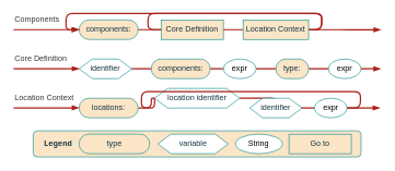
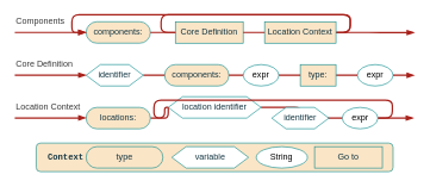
- <mxCell id="26" value="&lt;p&gt;type:&lt;/p&gt;" style="rounded=1;whiteSpace=wrap;html=1;arcSize=50;fontStyle=0;fillColor=#FAE5C7;strokeColor=#0F8B8D;labelBackgroundColor=none;fontColor=#143642;" parent="8" vertex="1"><mxGeometry x="400" y="70" width="50" height="30" as="geometry" /></mxCell>
+ <mxCell id="26" value="&lt;p&gt;type:&lt;/p&gt;" style="whiteSpace=wrap;html=1;arcSize=50;fontStyle=0;fillColor=#FAE5C7;strokeColor=#0F8B8D;labelBackgroundColor=none;fontColor=#143642;rounded=0;" parent="8" vertex="1"><mxGeometry x="400" y="70" width="50" height="30" as="geometry" /></mxCell>
- <mxCell id="3" value="&lt;b&gt;&amp;nbsp; Legend&lt;/b&gt;" style="text;html=1;align=left;verticalAlign=middle;whiteSpace=wrap;rounded=1;fontFamily=Courier New;perimeterSpacing=6;shadow=0;fillColor=#FAE5C7;fontColor=#143642;strokeColor=#0F8B8D;labelBackgroundColor=none;container=0;" vertex="1" parent="2"><mxGeometry width="500" height="40" as="geometry" /></mxCell>
+ <mxCell id="3" value="&lt;b&gt;&amp;nbsp; Context&lt;/b&gt;" style="text;html=1;align=left;verticalAlign=middle;whiteSpace=wrap;rounded=1;fontFamily=Courier New;perimeterSpacing=6;shadow=0;fillColor=#FAE5C7;fontColor=#143642;strokeColor=#0F8B8D;labelBackgroundColor=none;container=0;" vertex="1" parent="2"><mxGeometry width="500" height="40" as="geometry" /></mxCell>
